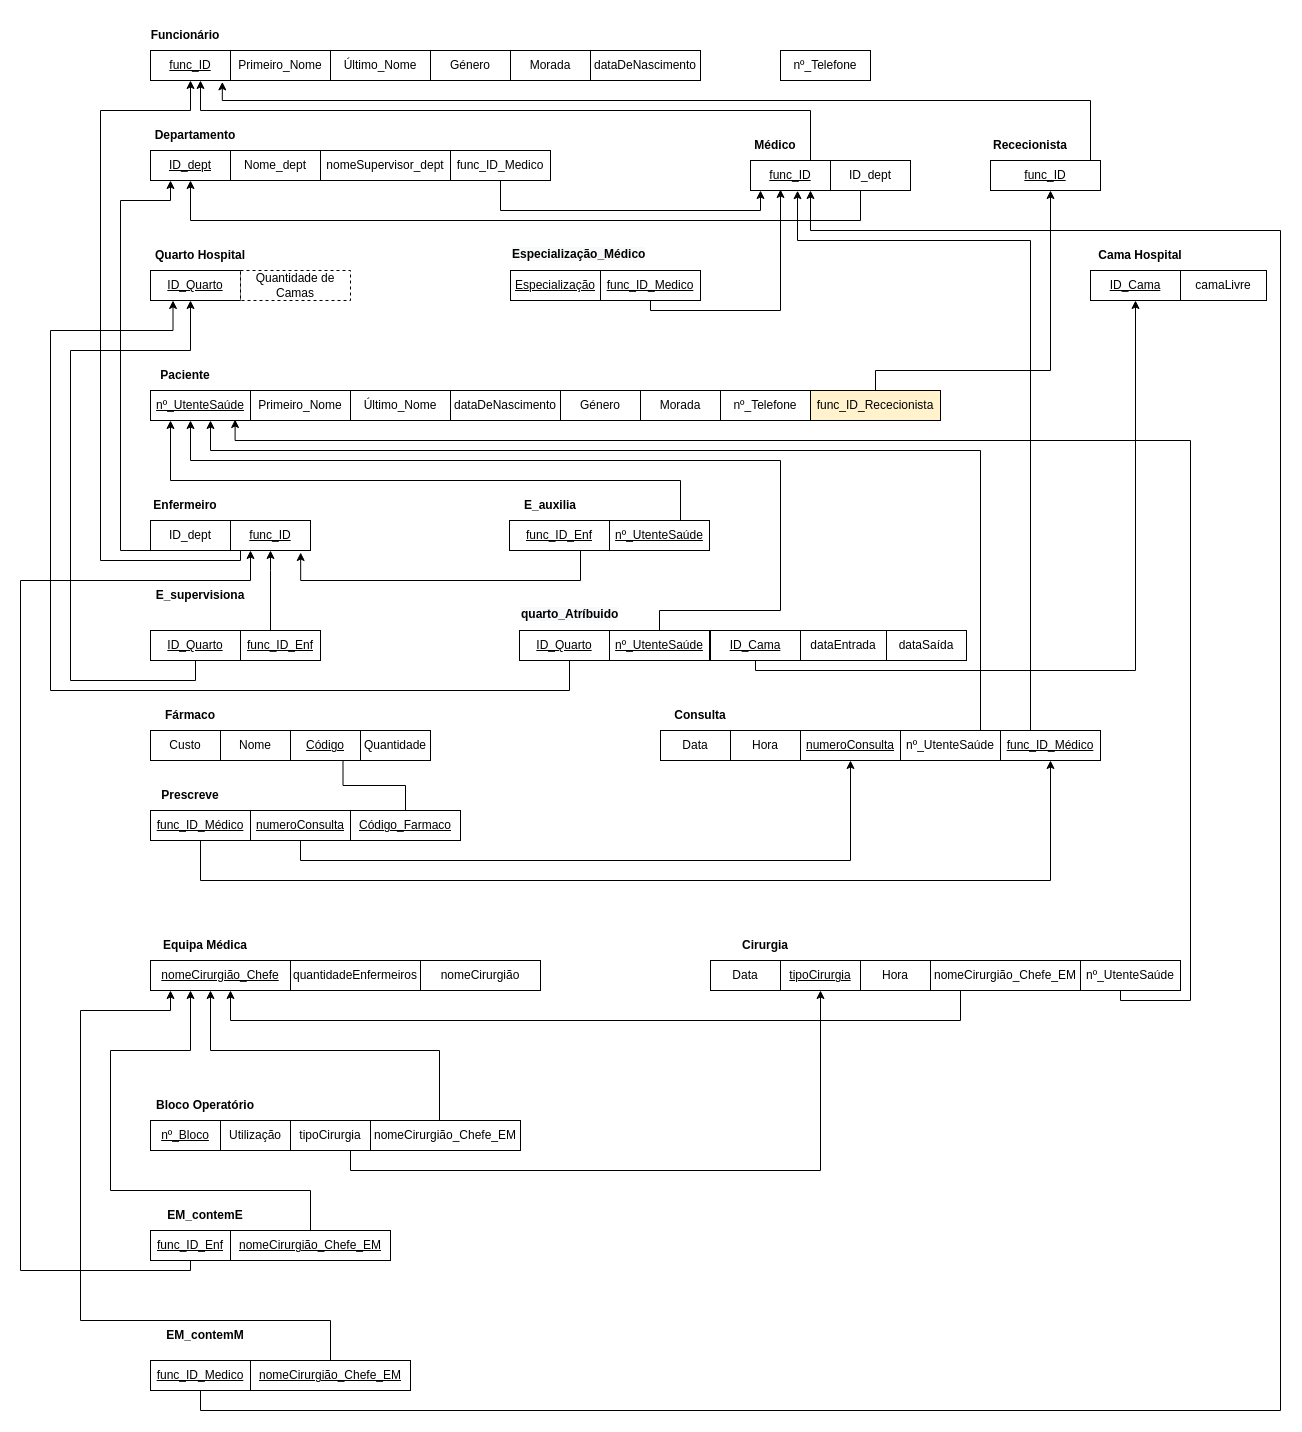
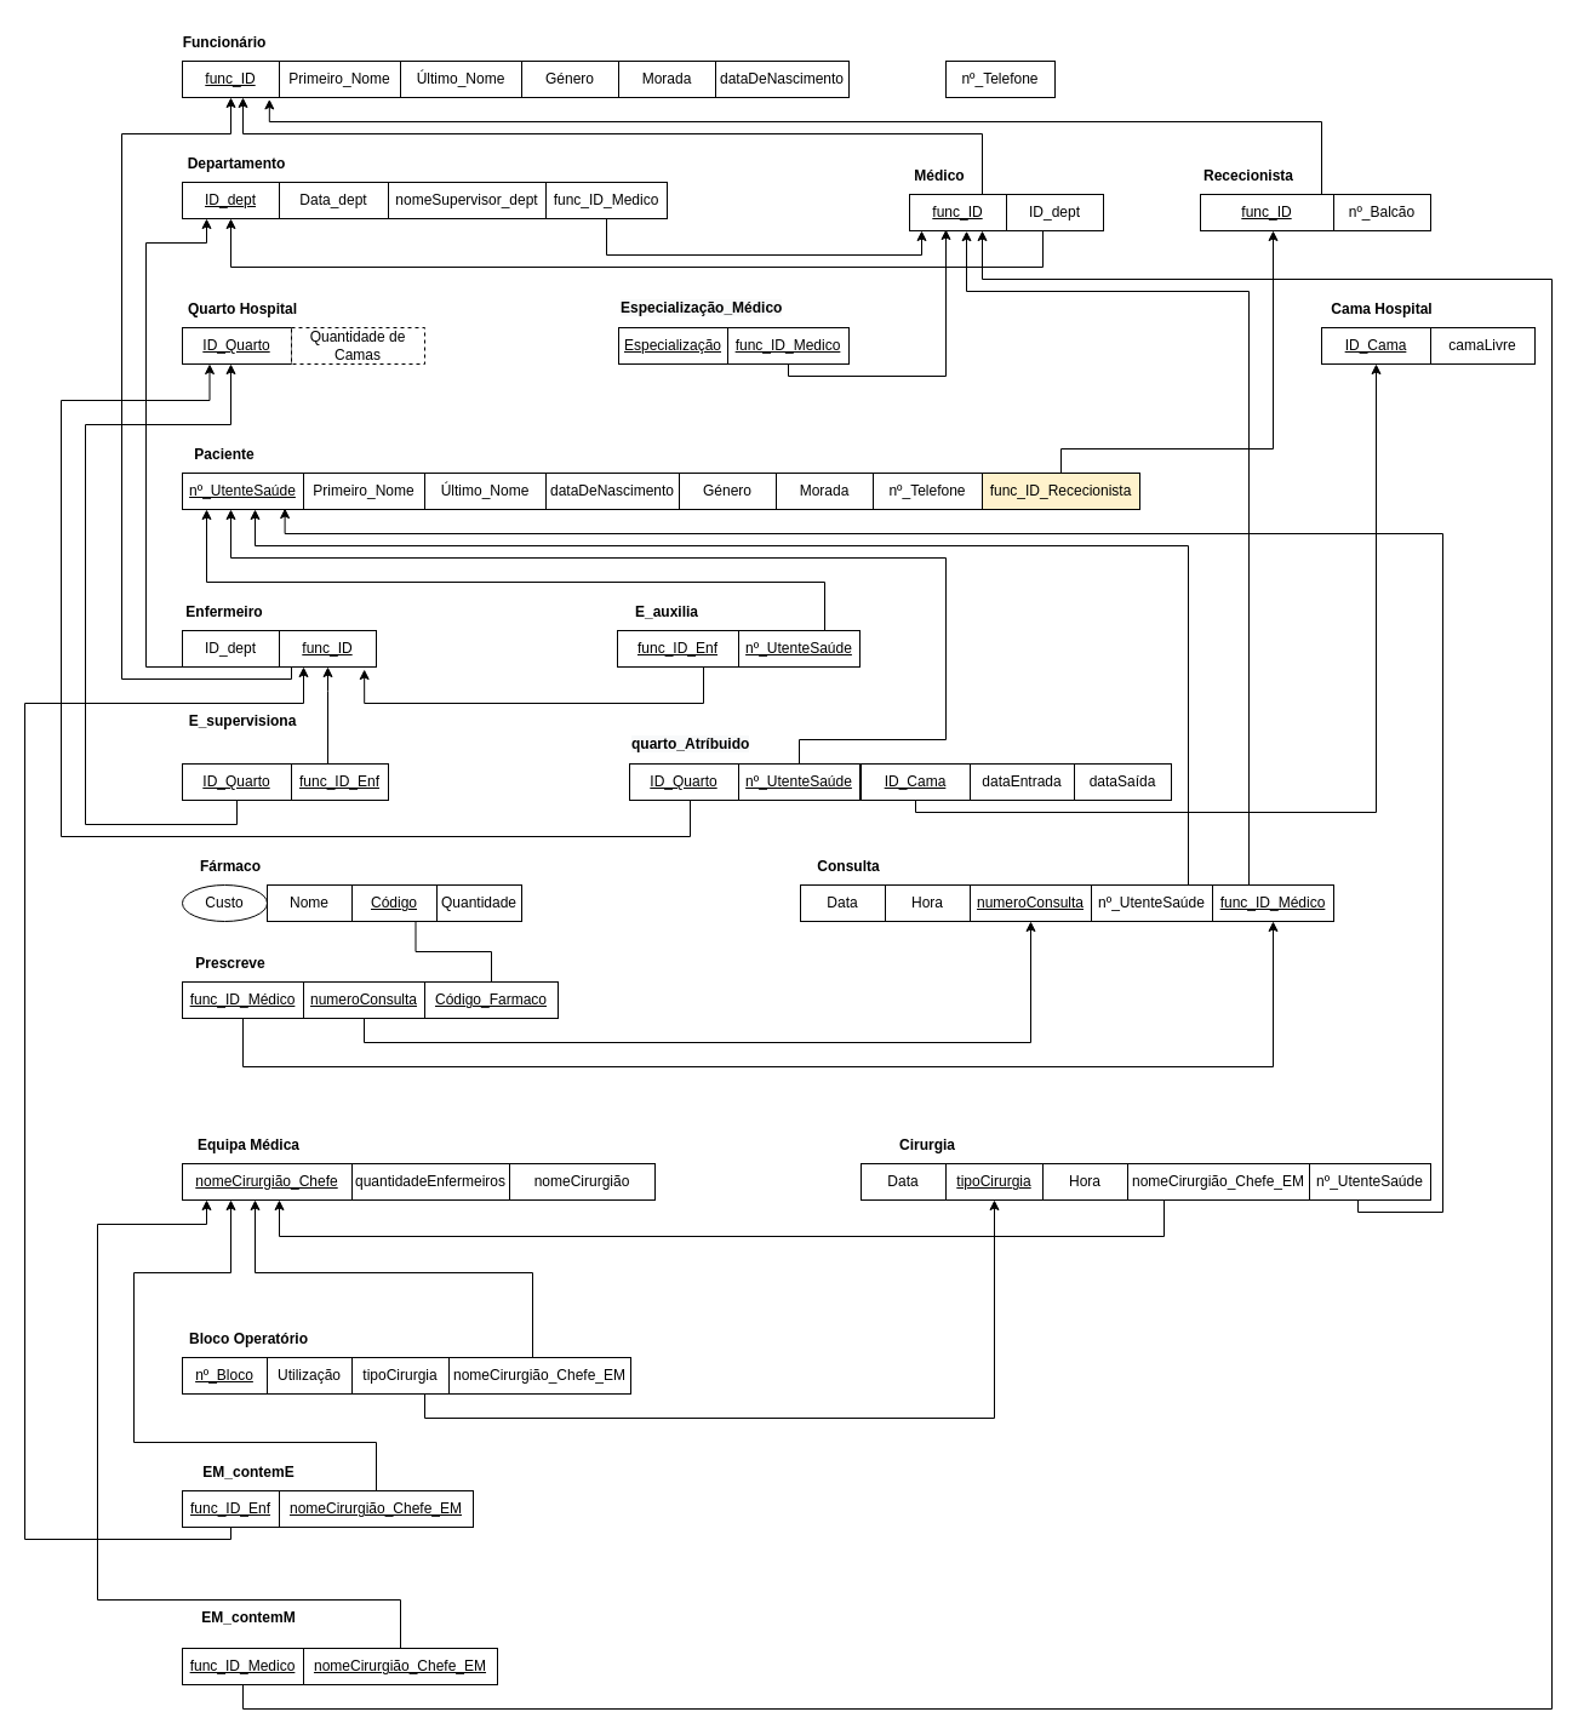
- <mxCell id="30" value="Nome_dept" style="rounded=0;whiteSpace=wrap;html=1;" parent="1" vertex="1"><mxGeometry x="230" y="150" width="90" height="30" as="geometry" /></mxCell>
+ <mxCell id="30" value="Data_dept" style="rounded=0;whiteSpace=wrap;html=1;" parent="1" vertex="1"><mxGeometry x="230" y="150" width="90" height="30" as="geometry" /></mxCell>
+ <mxCell id="83" value="nº_Balcão" style="rounded=0;whiteSpace=wrap;html=1;" vertex="1" parent="1"><mxGeometry x="1100" y="160" width="80" height="30" as="geometry" /></mxCell>
- <mxCell id="61" value="Custo" style="rounded=0;whiteSpace=wrap;html=1;" parent="1" vertex="1"><mxGeometry x="150" y="730" width="70" height="30" as="geometry" /></mxCell>
+ <mxCell id="61" value="Custo" style="ellipse;whiteSpace=wrap;html=1;" parent="1" vertex="1"><mxGeometry x="150" y="730" width="70" height="30" as="geometry" /></mxCell>
